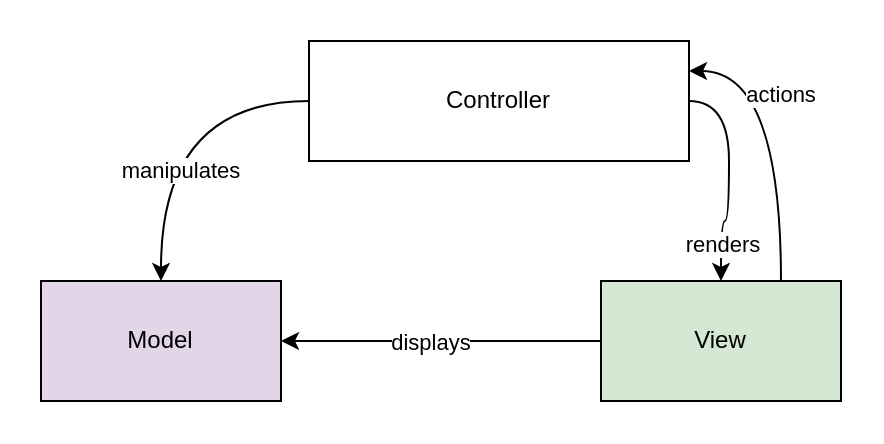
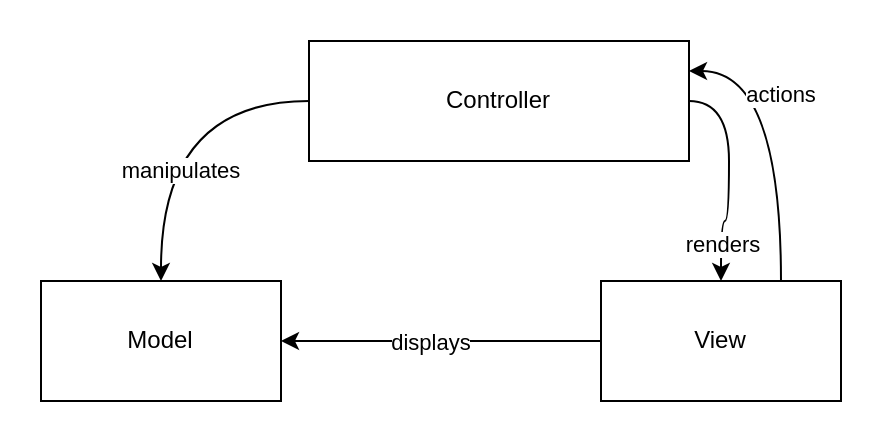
- <mxCell id="7" value="Model" parent="1" style="rounded=0;whiteSpace=wrap;html=1;fillColor=#e1d5e7;" vertex="1"><mxGeometry as="geometry" x="20" y="140" width="120" height="60" /></mxCell>
+ <mxCell id="7" value="Model" parent="1" style="rounded=0;whiteSpace=wrap;html=1;" vertex="1"><mxGeometry as="geometry" x="20" y="140" width="120" height="60" /></mxCell>
- <mxCell id="12" value="View" parent="1" style="rounded=0;whiteSpace=wrap;html=1;fillColor=#d5e8d4;" vertex="1"><mxGeometry as="geometry" x="300" y="140" width="120" height="60" /></mxCell>
+ <mxCell id="12" value="View" parent="1" style="rounded=0;whiteSpace=wrap;html=1;" vertex="1"><mxGeometry as="geometry" x="300" y="140" width="120" height="60" /></mxCell>
